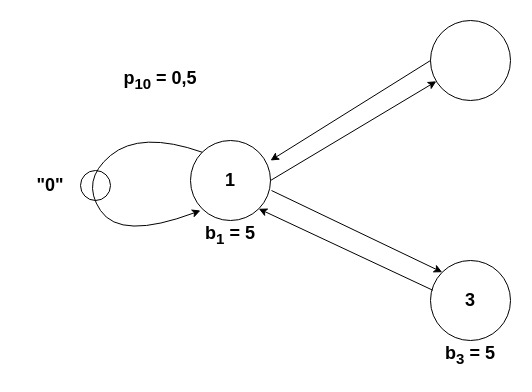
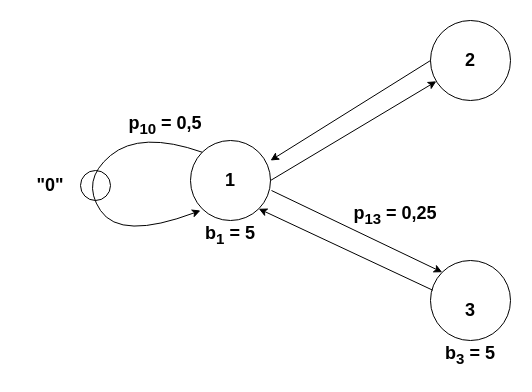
+ <mxCell id="10" value="&lt;b&gt;&lt;font style=&quot;font-size: 18px;&quot;&gt;2&lt;/font&gt;&lt;/b&gt;" style="text;html=1;align=center;verticalAlign=middle;whiteSpace=wrap;rounded=0;" vertex="1" parent="1"><mxGeometry x="440" y="45" width="60" height="30" as="geometry" /></mxCell>
- <mxCell id="15" value="&lt;b&gt;&lt;font style=&quot;font-size: 18px;&quot;&gt;p&lt;sub&gt;10&lt;/sub&gt;&amp;nbsp;= 0,5&lt;/font&gt;&lt;/b&gt;" style="text;html=1;align=center;verticalAlign=middle;whiteSpace=wrap;rounded=0;" vertex="1" parent="1"><mxGeometry x="115" y="65" width="90" height="30" as="geometry" /></mxCell>
+ <mxCell id="15" value="&lt;b&gt;&lt;font style=&quot;font-size: 18px;&quot;&gt;p&lt;sub&gt;10&lt;/sub&gt;&amp;nbsp;= 0,5&lt;/font&gt;&lt;/b&gt;" style="text;html=1;align=center;verticalAlign=middle;whiteSpace=wrap;rounded=0;" vertex="1" parent="1"><mxGeometry x="120" y="110" width="90" height="30" as="geometry" /></mxCell>
+ <mxCell id="16" value="&lt;b&gt;&lt;font style=&quot;font-size: 18px;&quot;&gt;p&lt;sub&gt;13&lt;/sub&gt;&amp;nbsp;= 0,25&lt;/font&gt;&lt;/b&gt;" style="text;html=1;align=center;verticalAlign=middle;whiteSpace=wrap;rounded=0;" vertex="1" parent="1"><mxGeometry x="350" y="200" width="90" height="30" as="geometry" /></mxCell>
- <mxCell id="11" value="&lt;span style=&quot;font-size: 18px;&quot;&gt;&lt;b&gt;3&lt;/b&gt;&lt;/span&gt;" style="text;html=1;align=center;verticalAlign=middle;whiteSpace=wrap;rounded=0;" vertex="1" parent="1"><mxGeometry x="440" y="285" width="60" height="30" as="geometry" /></mxCell>
+ <mxCell id="11" value="&lt;span style=&quot;font-size: 18px;&quot;&gt;&lt;b&gt;3&lt;/b&gt;&lt;/span&gt;" style="text;html=1;align=center;verticalAlign=middle;whiteSpace=wrap;rounded=0;" vertex="1" parent="1"><mxGeometry x="440" y="295" width="60" height="30" as="geometry" /></mxCell>
